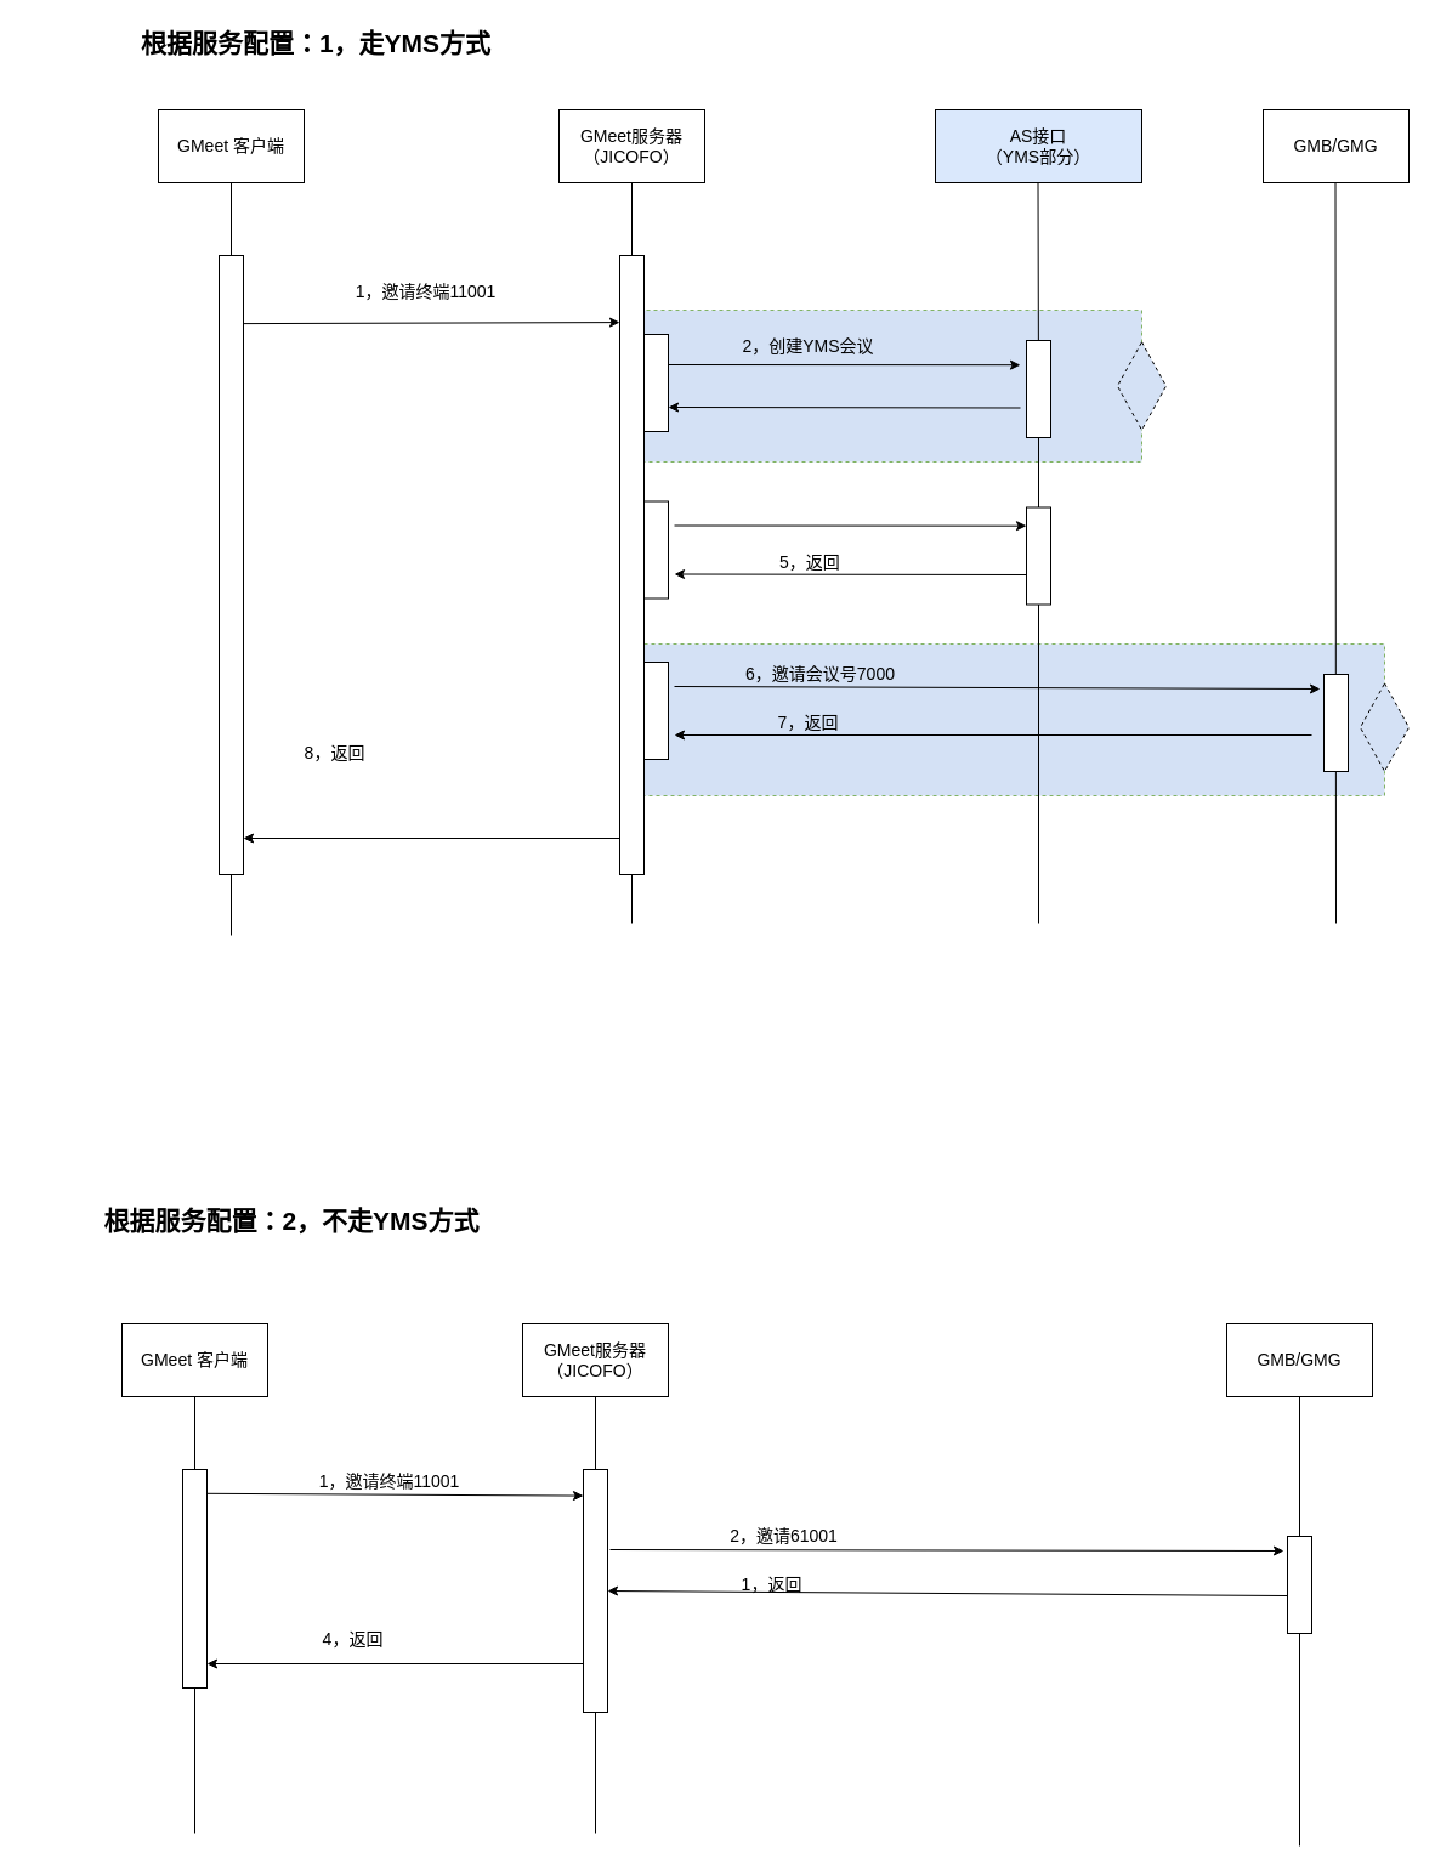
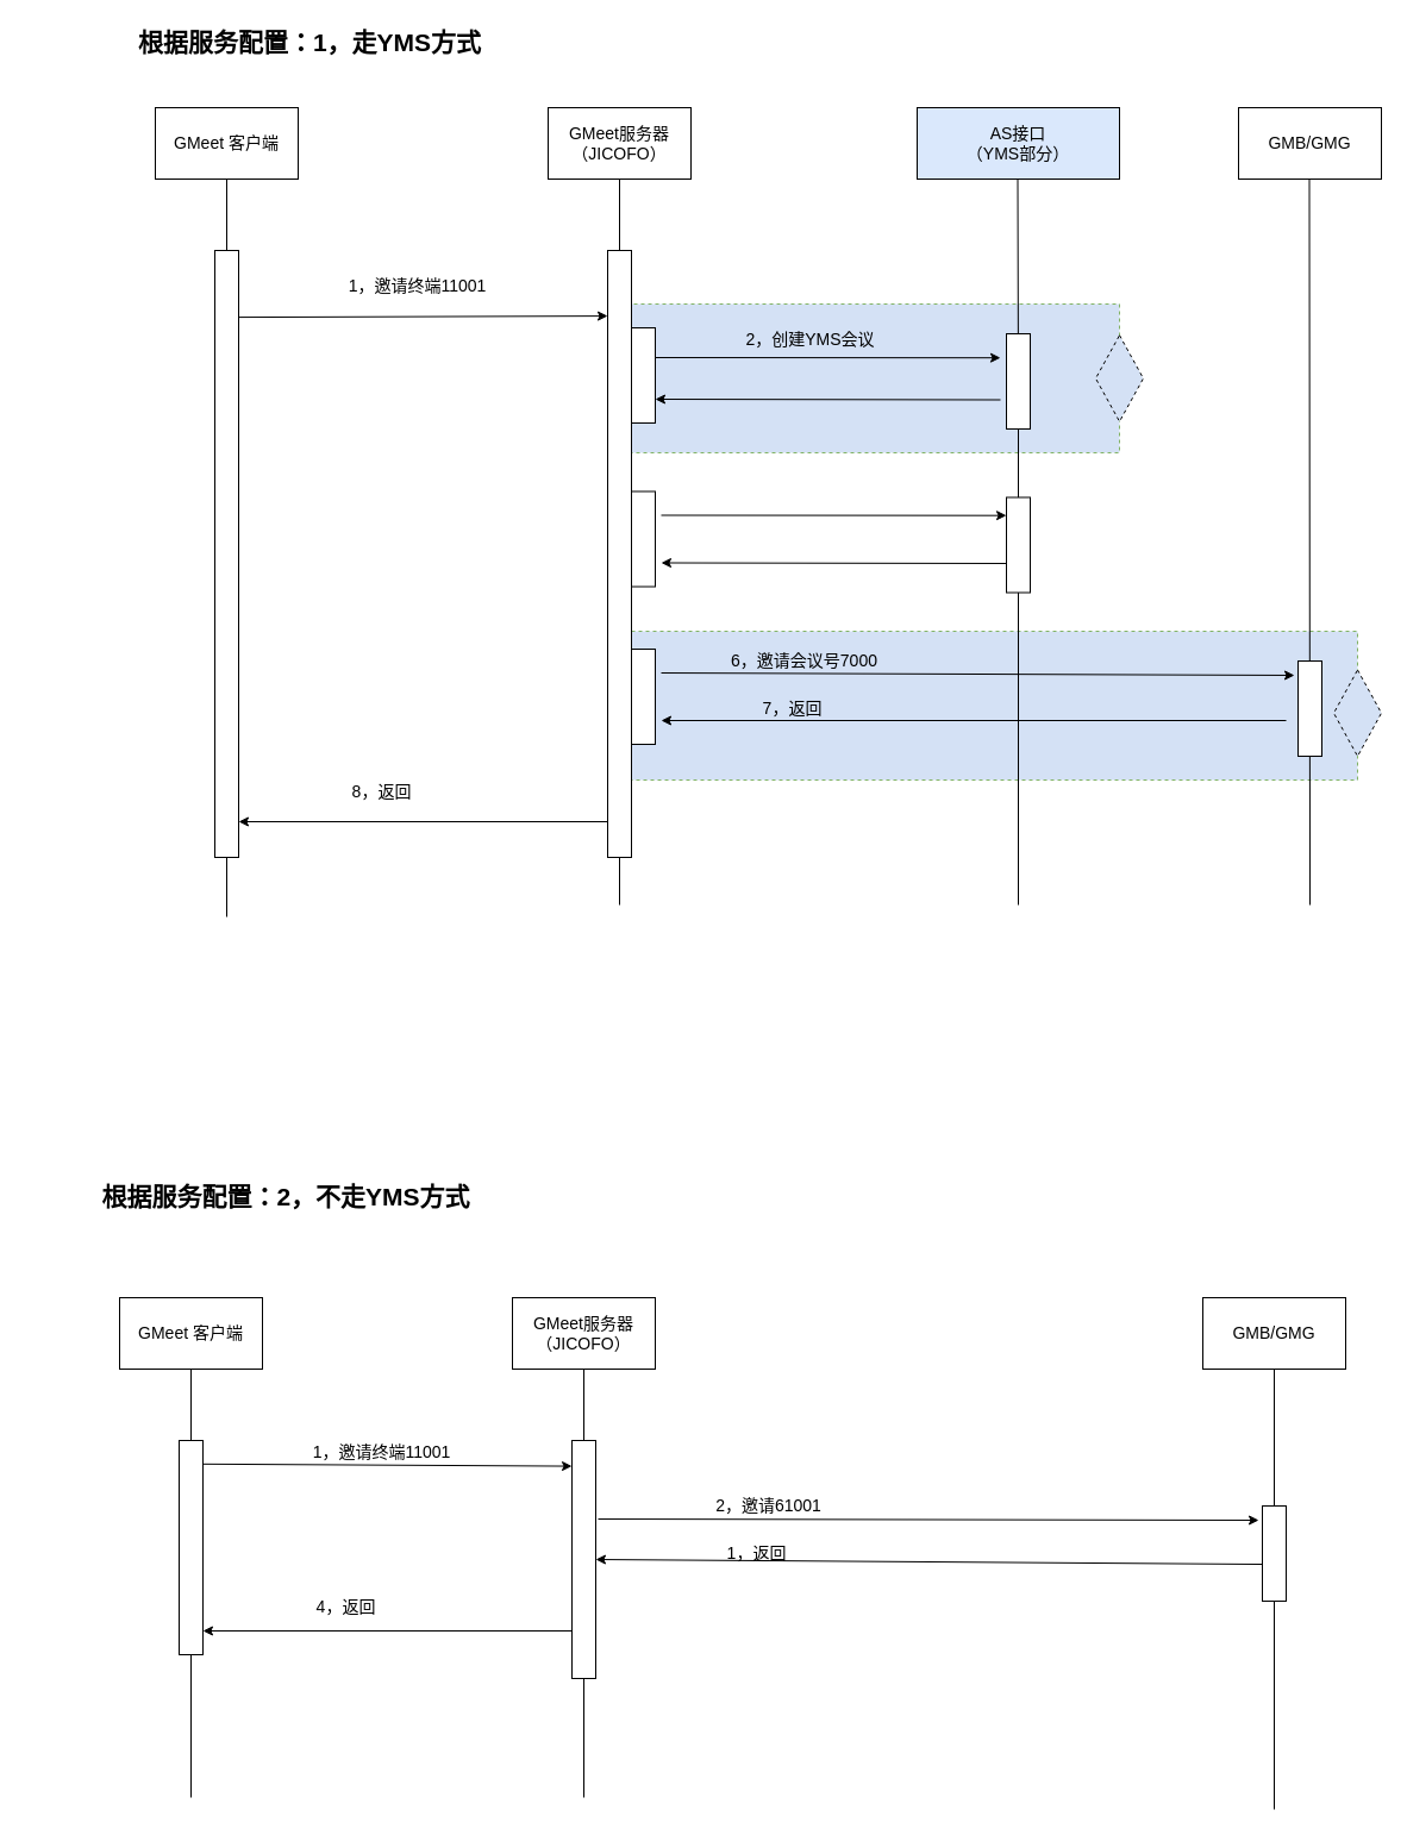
- <mxCell id="20" value="&lt;font style=&quot;font-size: 14px&quot;&gt;2，创建YMS会议&lt;/font&gt;" style="text;html=1;align=center;verticalAlign=middle;resizable=0;points=[];autosize=1;strokeColor=none;fillColor=none;" parent="1" vertex="1"><mxGeometry x="605" y="275" width="120" height="20" as="geometry" /></mxCell>
+ <mxCell id="20" value="&lt;font style=&quot;font-size: 14px&quot;&gt;2，创建YMS会议&lt;/font&gt;" style="text;html=1;align=center;verticalAlign=middle;resizable=0;points=[];autosize=1;strokeColor=none;fillColor=none;" parent="1" vertex="1"><mxGeometry x="620" y="275" width="120" height="20" as="geometry" /></mxCell>
- <mxCell id="29" value="&lt;font style=&quot;font-size: 14px&quot;&gt;5，返回&lt;/font&gt;" style="text;html=1;align=left;verticalAlign=middle;resizable=0;points=[];autosize=1;strokeColor=none;fillColor=none;" parent="1" vertex="1"><mxGeometry x="640" y="452.5" width="70" height="20" as="geometry" /></mxCell>
- <mxCell id="41" value="&lt;font style=&quot;font-size: 14px&quot;&gt;8，返回&lt;/font&gt;" style="text;html=1;align=center;verticalAlign=middle;resizable=0;points=[];autosize=1;strokeColor=none;fillColor=none;" parent="1" vertex="1"><mxGeometry x="240" y="610" width="70" height="20" as="geometry" /></mxCell>
+ <mxCell id="41" value="&lt;font style=&quot;font-size: 14px&quot;&gt;8，返回&lt;/font&gt;" style="text;html=1;align=center;verticalAlign=middle;resizable=0;points=[];autosize=1;strokeColor=none;fillColor=none;" parent="1" vertex="1"><mxGeometry x="285" y="655" width="70" height="20" as="geometry" /></mxCell>
